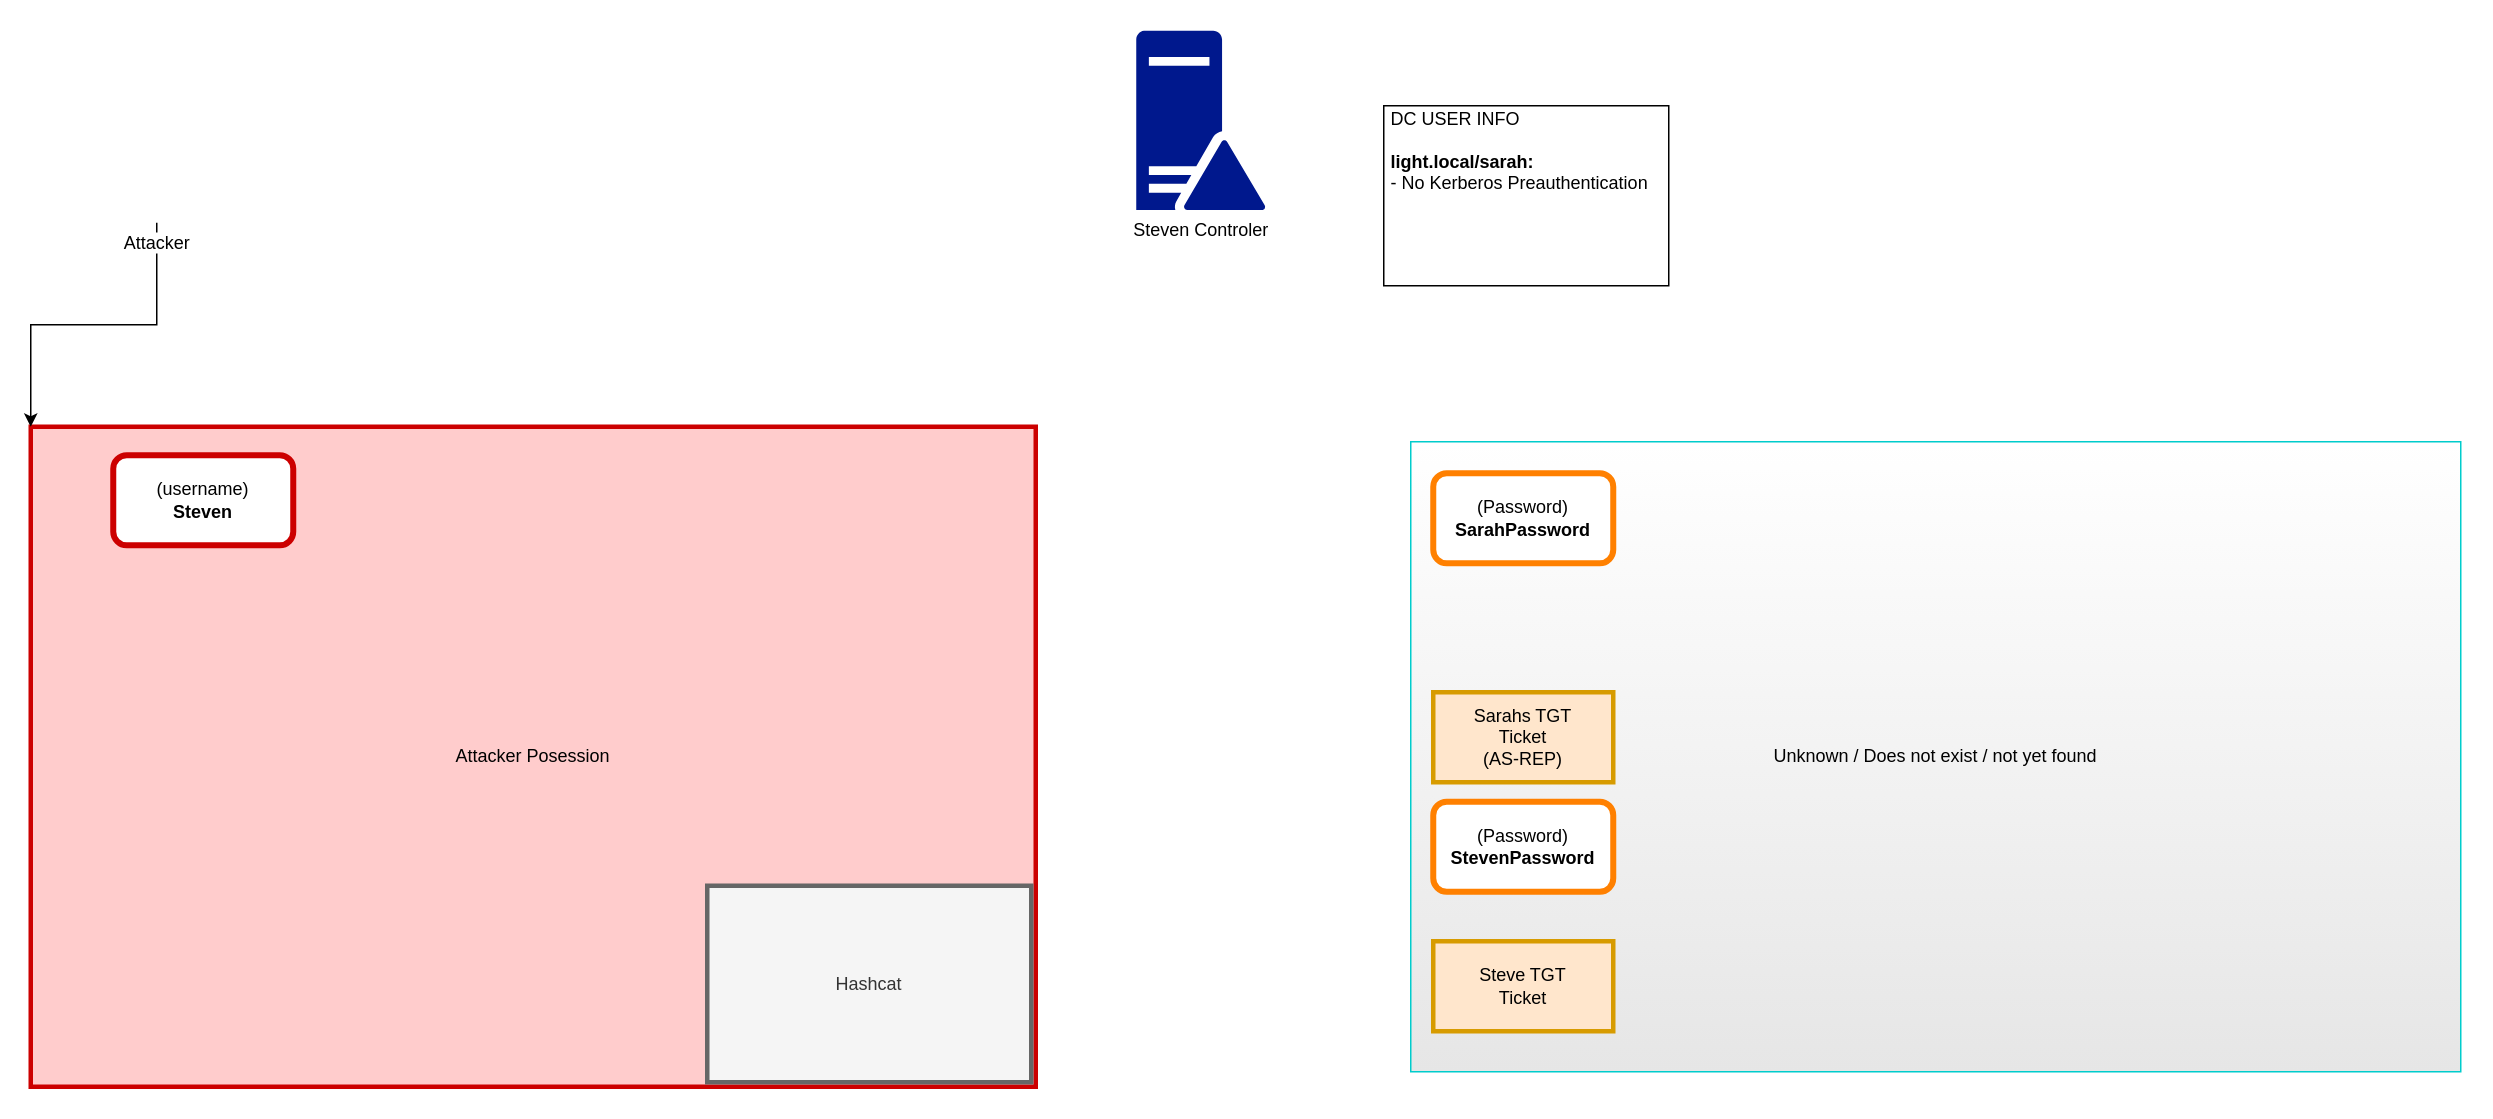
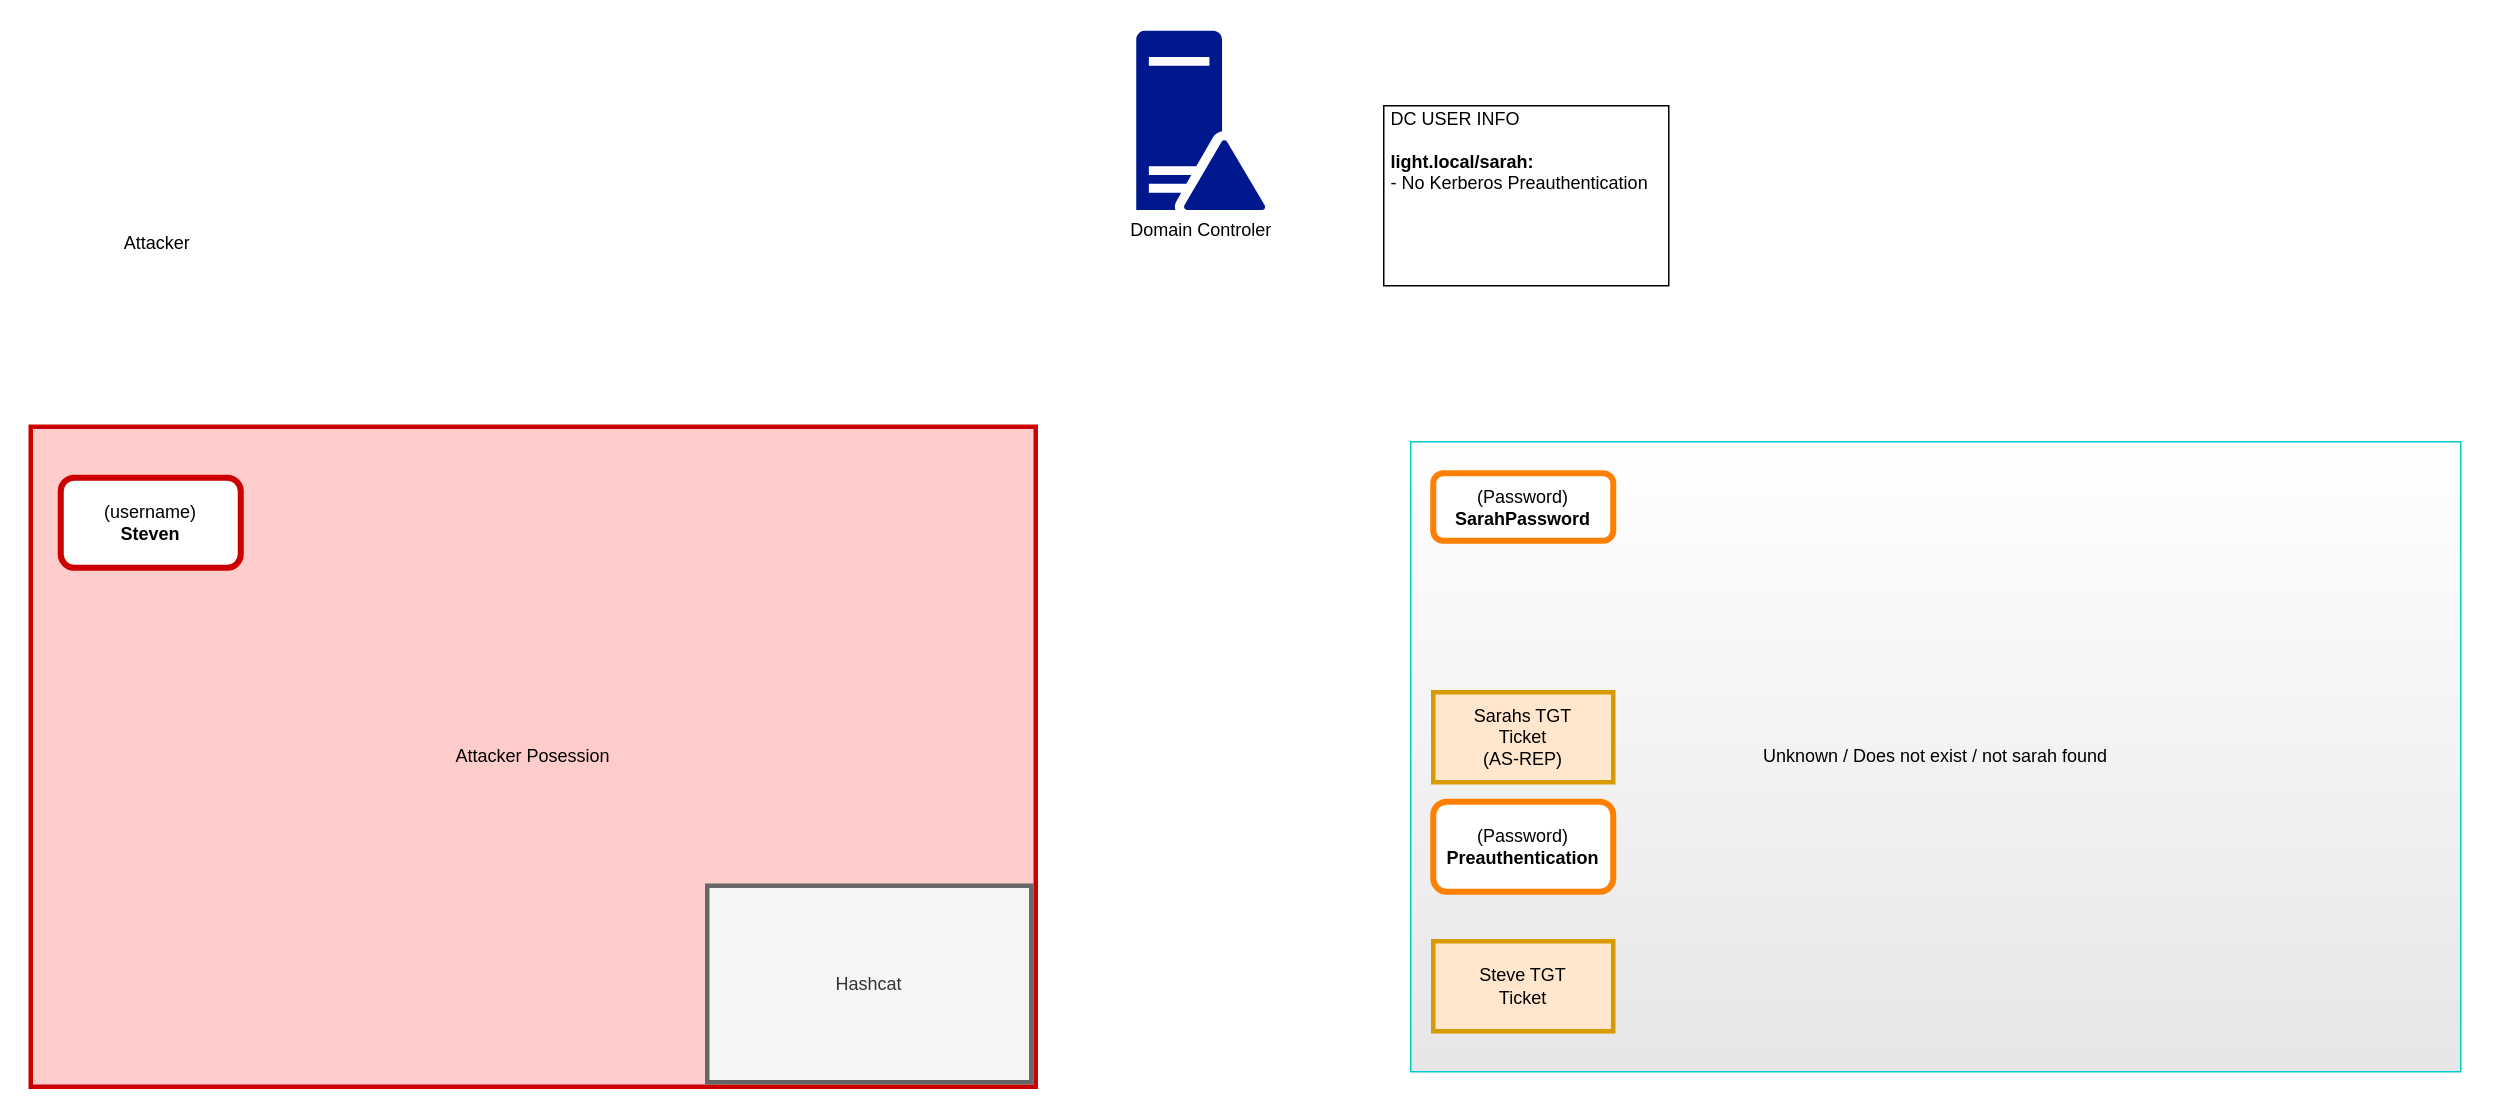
- <mxCell id="5" value="Steven Controler" style="aspect=fixed;pointerEvents=1;shadow=0;dashed=0;html=1;strokeColor=none;labelPosition=center;verticalLabelPosition=bottom;verticalAlign=top;align=center;fillColor=#00188D;shape=mxgraph.mscae.enterprise.domain_controller" parent="1" vertex="1"><mxGeometry x="757" y="20" width="86" height="119.44" as="geometry" /></mxCell>
+ <mxCell id="5" value="Domain Controler" style="aspect=fixed;pointerEvents=1;shadow=0;dashed=0;html=1;strokeColor=none;labelPosition=center;verticalLabelPosition=bottom;verticalAlign=top;align=center;fillColor=#00188D;shape=mxgraph.mscae.enterprise.domain_controller" parent="1" vertex="1"><mxGeometry x="757" y="20" width="86" height="119.44" as="geometry" /></mxCell>
- <mxCell id="9" style="edgeStyle=orthogonalEdgeStyle;rounded=0;orthogonalLoop=1;jettySize=auto;html=1;entryX=0;entryY=0;entryDx=0;entryDy=0;" parent="1" source="10" target="2" edge="1"><mxGeometry relative="1" as="geometry" /></mxCell>
- <mxCell id="7" value="(username)&lt;br&gt;&lt;b&gt;Steven&lt;/b&gt;" style="rounded=1;whiteSpace=wrap;html=1;strokeColor=#CC0000;strokeWidth=4;" parent="1" vertex="1"><mxGeometry x="75" y="303" width="120" height="60" as="geometry" /></mxCell>
+ <mxCell id="7" value="(username)&lt;br&gt;&lt;b&gt;Steven&lt;/b&gt;" style="rounded=1;whiteSpace=wrap;html=1;strokeColor=#CC0000;strokeWidth=4;" parent="1" vertex="1"><mxGeometry x="40" y="318" width="120" height="60" as="geometry" /></mxCell>
- <mxCell id="12" value="(Password)&lt;br&gt;&lt;b&gt;SarahPassword&lt;/b&gt;" style="rounded=1;whiteSpace=wrap;html=1;strokeWidth=4;strokeColor=#FF8000;" parent="1" vertex="1"><mxGeometry x="955" y="315" width="120" height="60" as="geometry" /></mxCell>
+ <mxCell id="12" value="(Password)&lt;br&gt;&lt;b&gt;SarahPassword&lt;/b&gt;" style="rounded=1;whiteSpace=wrap;html=1;strokeWidth=4;strokeColor=#FF8000;" parent="1" vertex="1"><mxGeometry x="955" y="315" width="120" height="45" as="geometry" /></mxCell>
- <mxCell id="4" value="Unknown / Does not exist / not yet found" style="rounded=0;whiteSpace=wrap;html=1;strokeColor=#00CCCC;gradientColor=#E6E6E6;" parent="1" vertex="1"><mxGeometry x="940" y="294" width="700" height="420" as="geometry" /></mxCell>
+ <mxCell id="4" value="Unknown / Does not exist / not sarah found" style="rounded=0;whiteSpace=wrap;html=1;strokeColor=#00CCCC;gradientColor=#E6E6E6;" parent="1" vertex="1"><mxGeometry x="940" y="294" width="700" height="420" as="geometry" /></mxCell>
- <mxCell id="8" value="(Password)&lt;br&gt;&lt;b&gt;StevenPassword&lt;/b&gt;" style="rounded=1;whiteSpace=wrap;html=1;strokeWidth=4;strokeColor=#FF8000;" parent="1" vertex="1"><mxGeometry x="955" y="534" width="120" height="60" as="geometry" /></mxCell>
+ <mxCell id="8" value="(Password)&lt;br&gt;&lt;b&gt;Preauthentication&lt;/b&gt;" style="rounded=1;whiteSpace=wrap;html=1;strokeWidth=4;strokeColor=#FF8000;" parent="1" vertex="1"><mxGeometry x="955" y="534" width="120" height="60" as="geometry" /></mxCell>
